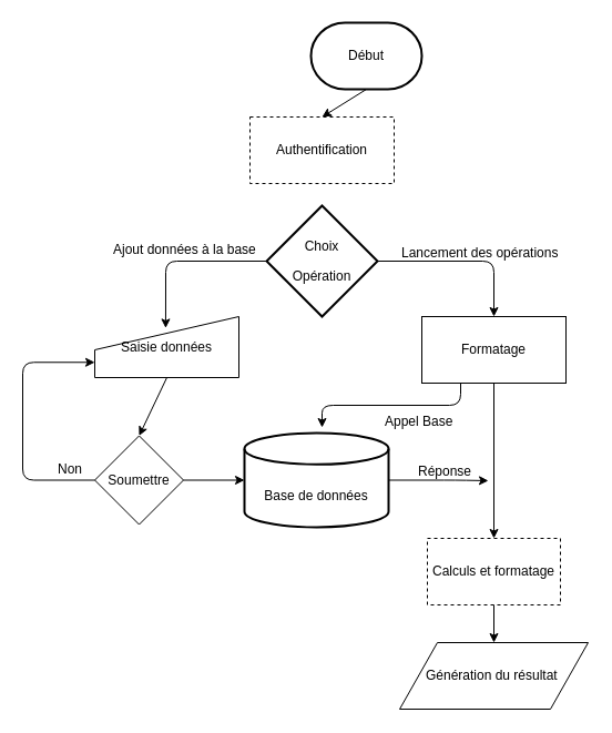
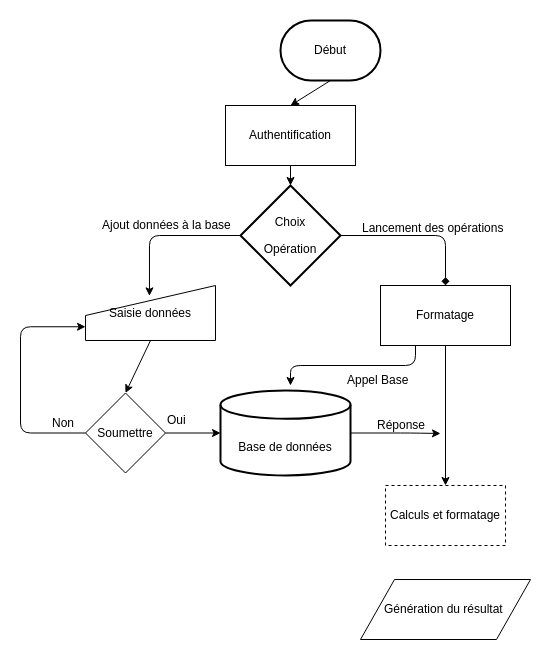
- <mxCell value="Authentification" id="17" parent="1" style="rounded=0;whiteSpace=wrap;html=1;dashed=1;" vertex="1"><mxGeometry as="geometry" height="60" width="130" y="105" x="225" /></mxCell>
+ <mxCell value="Authentification" id="17" parent="1" style="rounded=0;whiteSpace=wrap;html=1;" vertex="1"><mxGeometry as="geometry" height="60" width="130" y="105" x="225" /></mxCell>
+ <mxCell source="17" value="" id="18" parent="1" style="endArrow=classic;html=1;exitX=0.5;exitY=1;exitDx=0;exitDy=0;entryX=0.5;entryY=0;entryDx=0;entryDy=0;entryPerimeter=0;" target="4" edge="1"><mxGeometry as="geometry" height="50" width="50" relative="1"><mxPoint as="sourcePoint" y="715" x="10" /><mxPoint as="targetPoint" y="665" x="60" /></mxGeometry></mxCell>
- <mxCell source="4" value="" id="21" parent="1" style="edgeStyle=segmentEdgeStyle;endArrow=classic;html=1;entryX=0.5;entryY=0;entryDx=0;entryDy=0;exitX=1;exitY=0.5;exitDx=0;exitDy=0;exitPerimeter=0;" target="8" edge="1"><mxGeometry as="geometry" height="50" width="50" relative="1"><mxPoint as="sourcePoint" y="235" x="496" /><mxPoint as="targetPoint" y="300" x="380" /></mxGeometry></mxCell>
+ <mxCell source="4" value="" id="21" parent="1" style="edgeStyle=segmentEdgeStyle;endArrow=diamond;html=1;entryX=0.5;entryY=0;entryDx=0;entryDy=0;exitX=1;exitY=0.5;exitDx=0;exitDy=0;exitPerimeter=0;" target="8" edge="1"><mxGeometry as="geometry" height="50" width="50" relative="1"><mxPoint as="sourcePoint" y="235" x="496" /><mxPoint as="targetPoint" y="300" x="380" /></mxGeometry></mxCell>
+ <mxCell value="Oui" id="24" parent="1" style="text;html=1;resizable=0;points=[];autosize=1;align=left;verticalAlign=top;spacingTop=-4;" vertex="1"><mxGeometry as="geometry" height="20" width="30" y="410" x="165" /></mxCell>
- <mxCell source="7" value="" id="14" parent="1" style="endArrow=classic;html=1;exitX=0.5;exitY=1;exitDx=0;exitDy=0;" target="6" edge="1"><mxGeometry as="geometry" height="50" width="50" relative="1"><mxPoint as="sourcePoint" y="755" x="20" /><mxPoint as="targetPoint" y="705" x="70" /></mxGeometry></mxCell>
